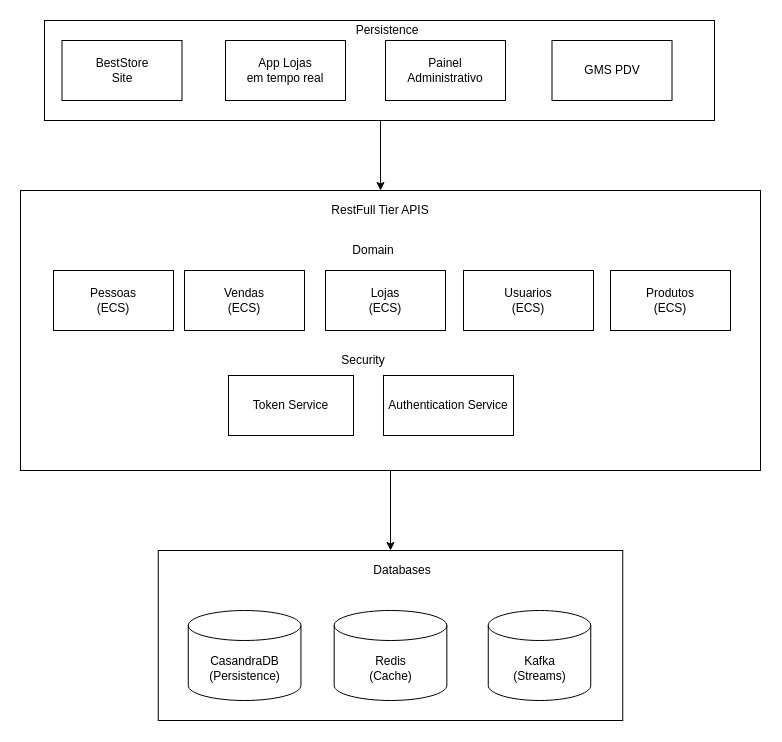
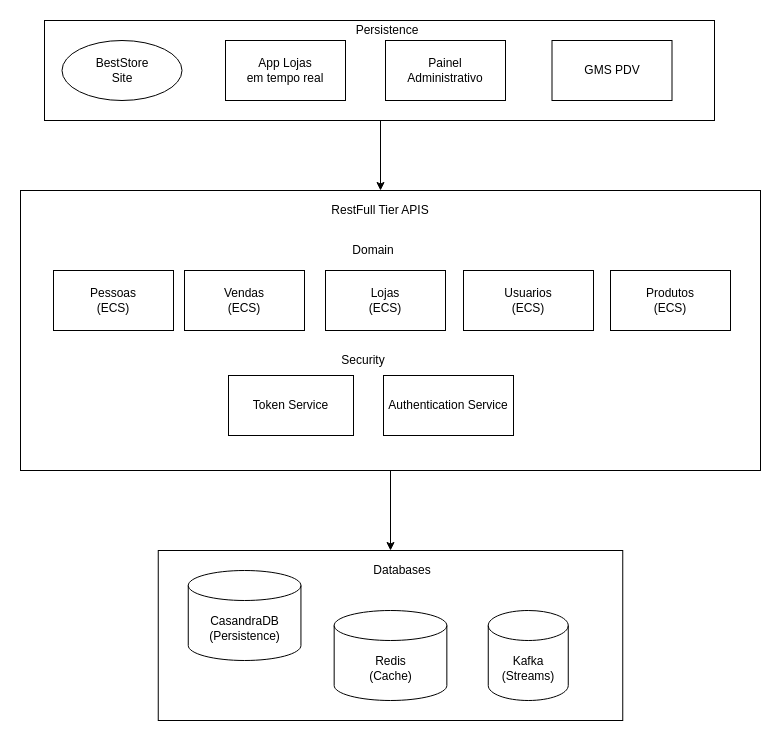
- <mxCell id="7" value="BestStore&lt;br&gt;Site" style="rounded=0;whiteSpace=wrap;html=1;" parent="2" vertex="1"><mxGeometry x="17.5" y="20" width="120" height="60" as="geometry" /></mxCell>
+ <mxCell id="7" value="BestStore&lt;br&gt;Site" style="ellipse;whiteSpace=wrap;html=1;" parent="2" vertex="1"><mxGeometry x="17.5" y="20" width="120" height="60" as="geometry" /></mxCell>
- <mxCell id="11" value="CasandraDB&lt;br&gt;(Persistence)" style="shape=cylinder3;whiteSpace=wrap;html=1;boundedLbl=1;backgroundOutline=1;size=15;" parent="9" vertex="1"><mxGeometry x="29.999" y="60" width="112.689" height="90" as="geometry" /></mxCell>
+ <mxCell id="11" value="CasandraDB&lt;br&gt;(Persistence)" style="shape=cylinder3;whiteSpace=wrap;html=1;boundedLbl=1;backgroundOutline=1;size=15;" parent="9" vertex="1"><mxGeometry x="29.999" y="20" width="112.689" height="90" as="geometry" /></mxCell>
- <mxCell id="14" value="Kafka&lt;br&gt;(Streams)" style="shape=cylinder3;whiteSpace=wrap;html=1;boundedLbl=1;backgroundOutline=1;size=15;" parent="9" vertex="1"><mxGeometry x="330" y="60" width="102.5" height="90" as="geometry" /></mxCell>
+ <mxCell id="14" value="Kafka&lt;br&gt;(Streams)" style="shape=cylinder3;whiteSpace=wrap;html=1;boundedLbl=1;backgroundOutline=1;size=15;" parent="9" vertex="1"><mxGeometry x="330" y="60" width="80" height="90" as="geometry" /></mxCell>
